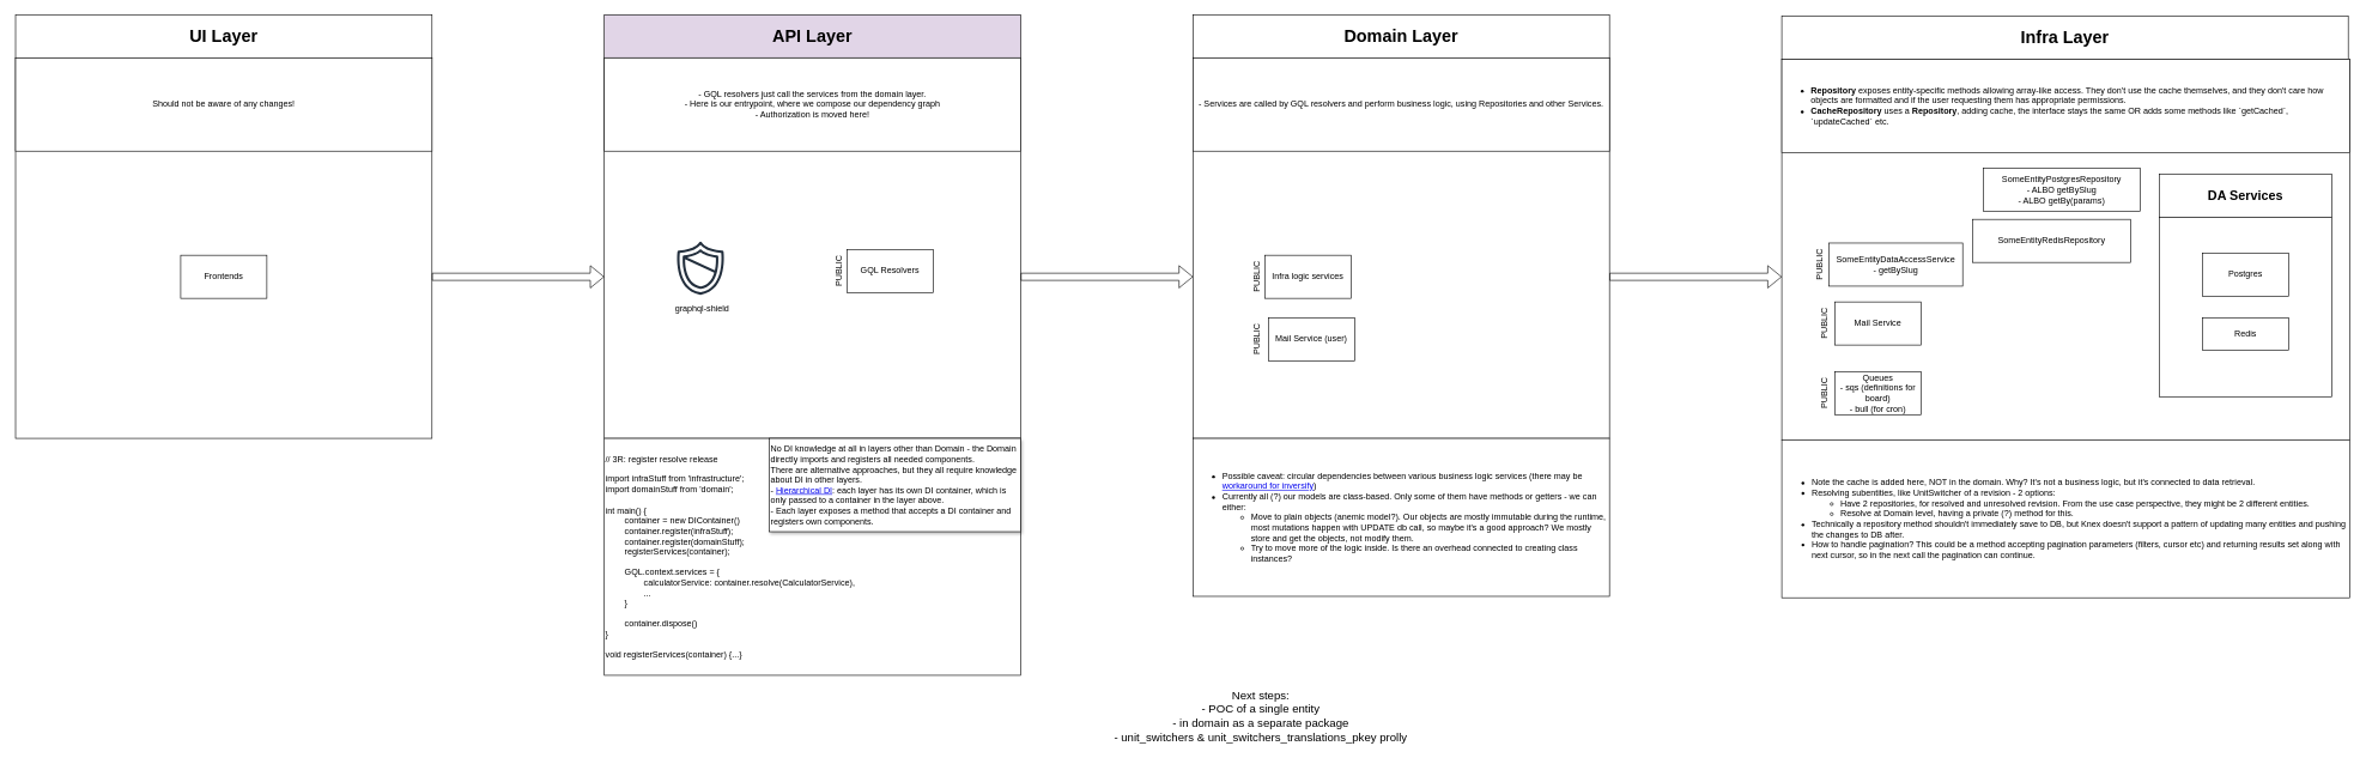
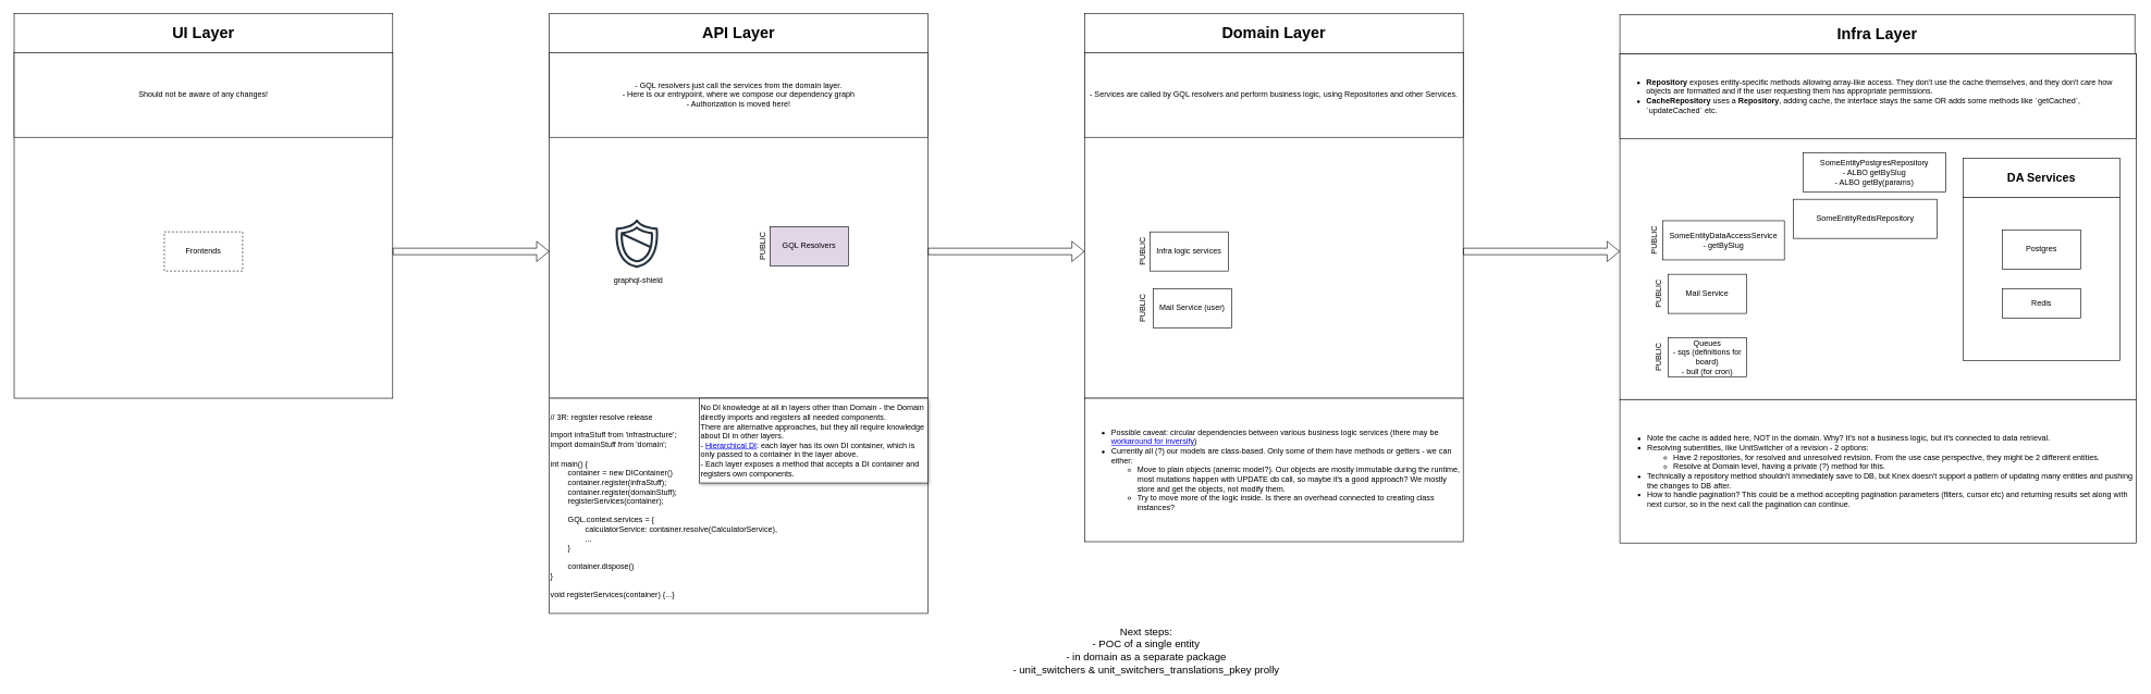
- <mxCell id="6" value="&lt;h1&gt;API Layer&lt;/h1&gt;" style="rounded=0;whiteSpace=wrap;html=1;fillColor=#e1d5e7;" parent="1" vertex="1"><mxGeometry x="840" y="20" width="580" height="60" as="geometry" /></mxCell>
+ <mxCell id="6" value="&lt;h1&gt;API Layer&lt;/h1&gt;" style="rounded=0;whiteSpace=wrap;html=1;" parent="1" vertex="1"><mxGeometry x="840" y="20" width="580" height="60" as="geometry" /></mxCell>
- <mxCell id="18" value="GQL Resolvers" style="rounded=0;whiteSpace=wrap;html=1;" parent="1" vertex="1"><mxGeometry x="1178" y="347" width="120" height="60" as="geometry" /></mxCell>
+ <mxCell id="18" value="GQL Resolvers" style="rounded=0;whiteSpace=wrap;html=1;fillColor=#e1d5e7;" parent="1" vertex="1"><mxGeometry x="1178" y="347" width="120" height="60" as="geometry" /></mxCell>
- <mxCell id="17" value="&lt;div&gt;Frontends&lt;/div&gt;" style="rounded=0;whiteSpace=wrap;html=1;" parent="1" vertex="1"><mxGeometry x="250" y="355" width="120" height="60" as="geometry" /></mxCell>
+ <mxCell id="17" value="&lt;div&gt;Frontends&lt;/div&gt;" style="rounded=0;whiteSpace=wrap;html=1;dashed=1;" parent="1" vertex="1"><mxGeometry x="250" y="355" width="120" height="60" as="geometry" /></mxCell>
